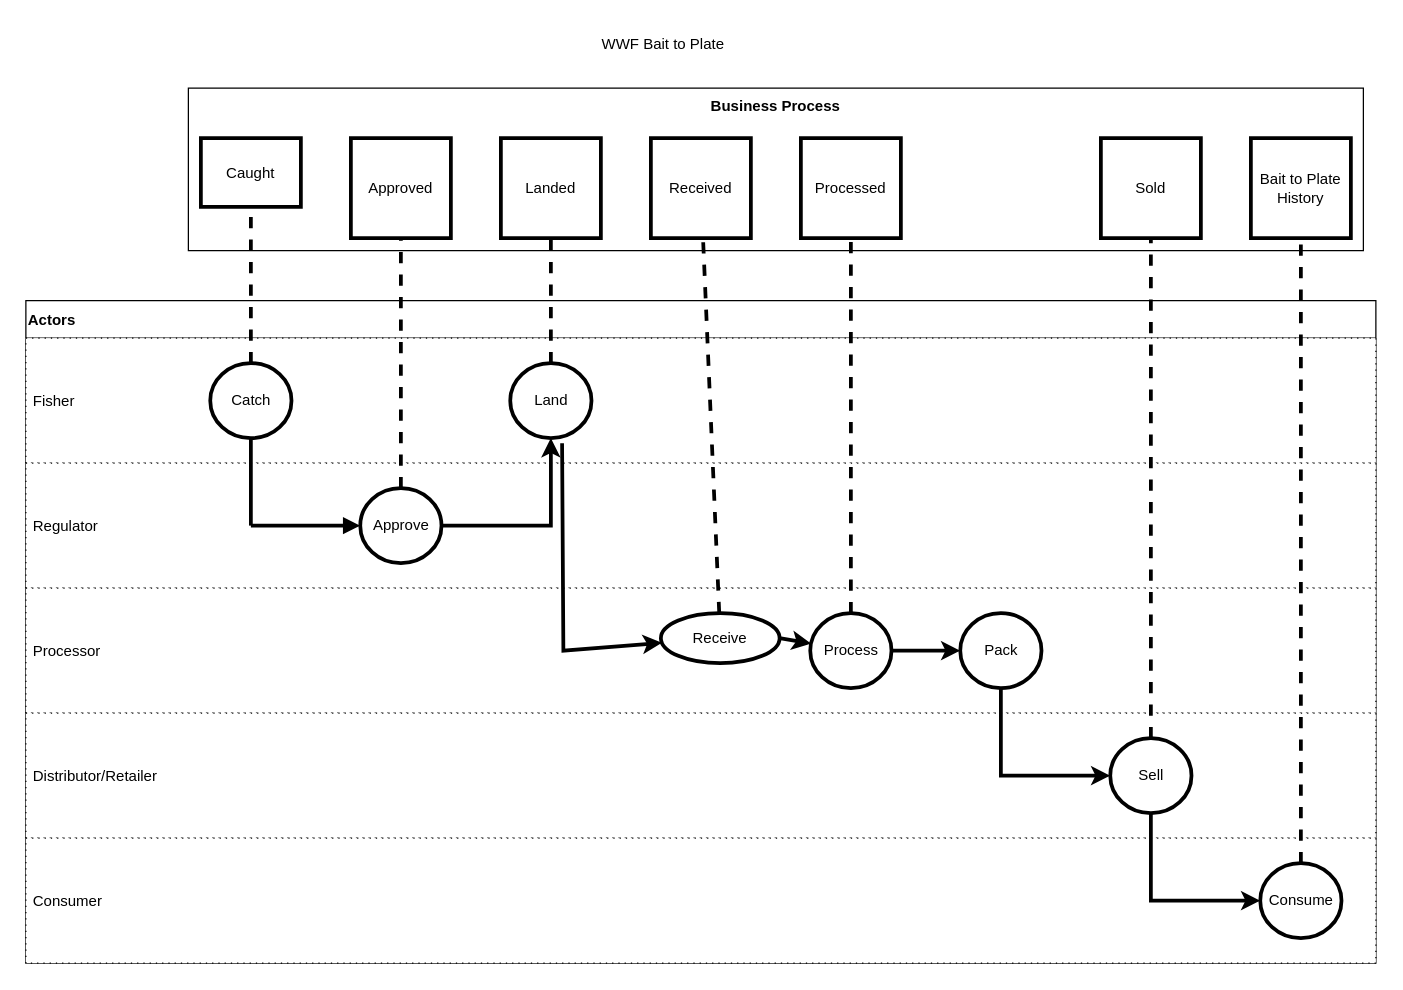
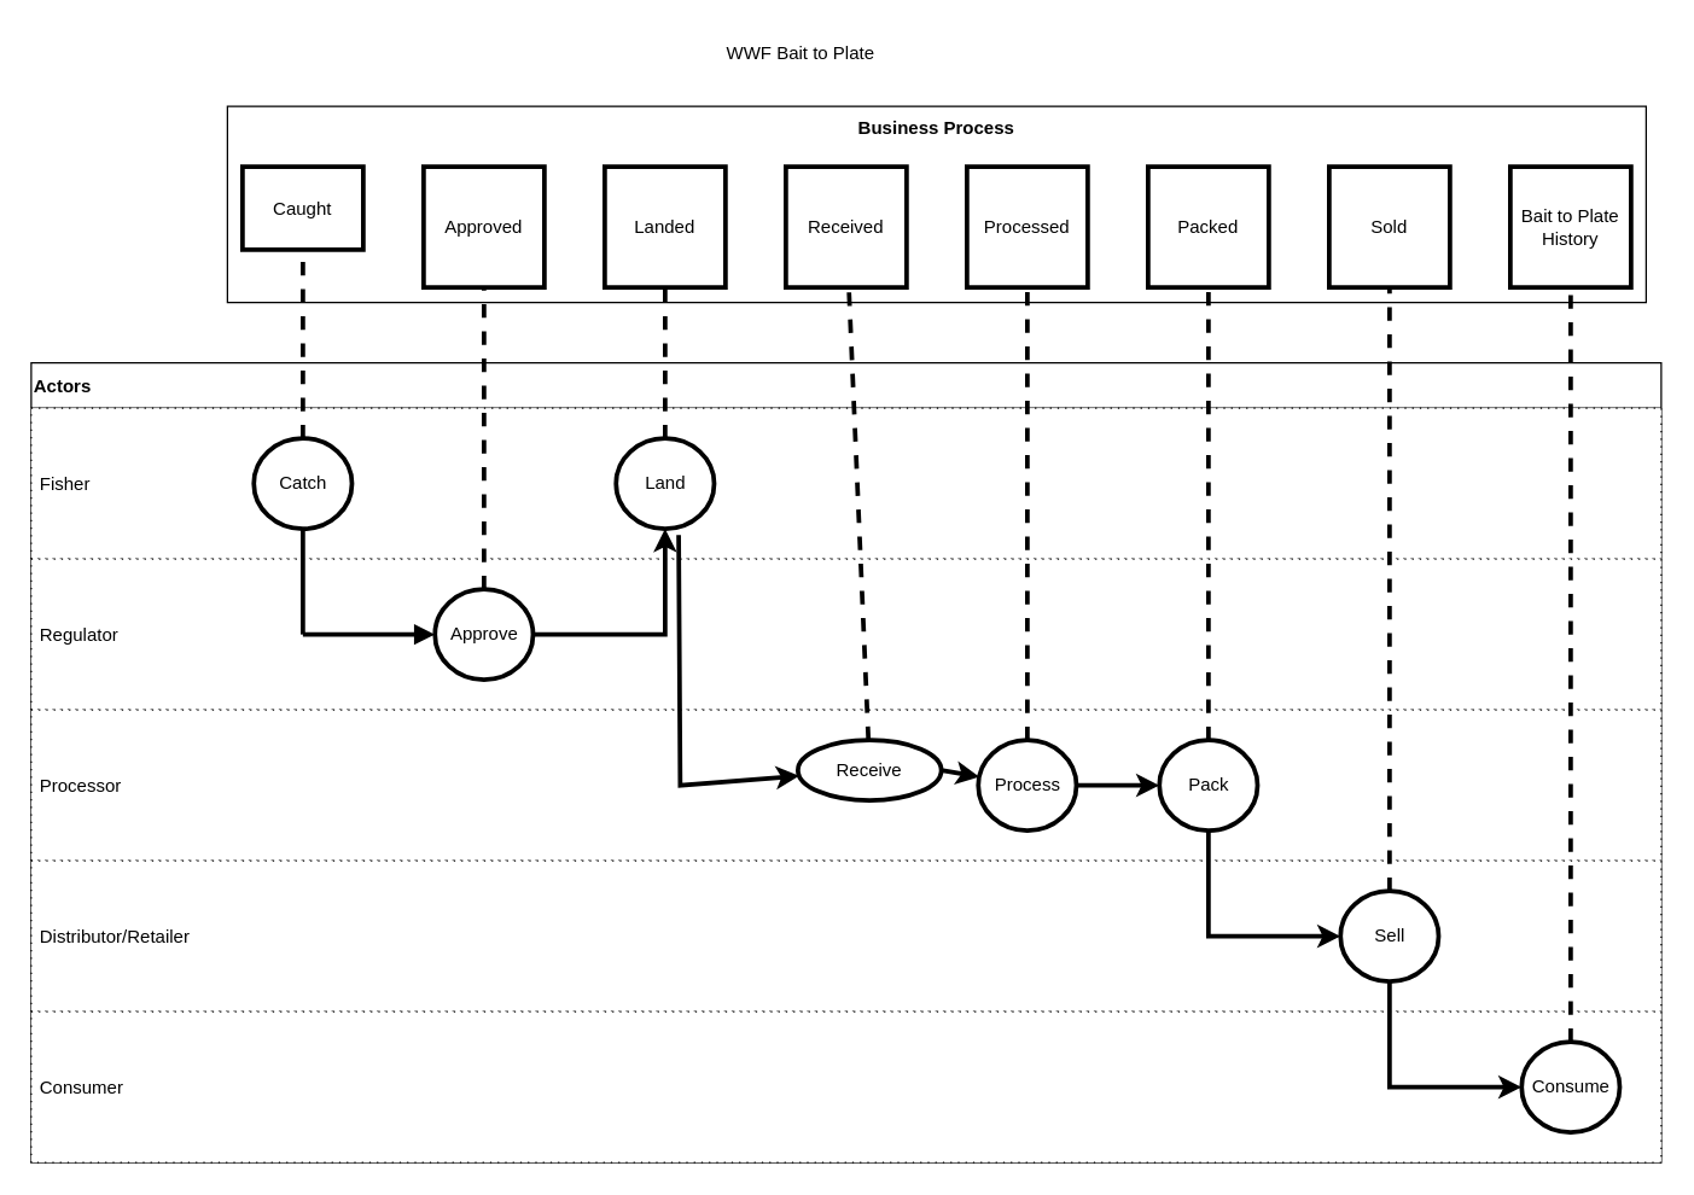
+ <mxCell id="15" value="Packed" style="whiteSpace=wrap;html=1;aspect=fixed;strokeWidth=3;" vertex="1" parent="1"><mxGeometry x="760" y="110" width="80" height="80" as="geometry" /></mxCell>
+ <mxCell id="35" style="edgeStyle=none;rounded=0;orthogonalLoop=1;jettySize=auto;html=1;entryX=0.5;entryY=1;entryDx=0;entryDy=0;dashed=1;startArrow=none;startFill=0;endArrow=none;endFill=0;strokeColor=default;strokeWidth=3;" edge="1" parent="1" source="36" target="15"><mxGeometry relative="1" as="geometry" /></mxCell>
